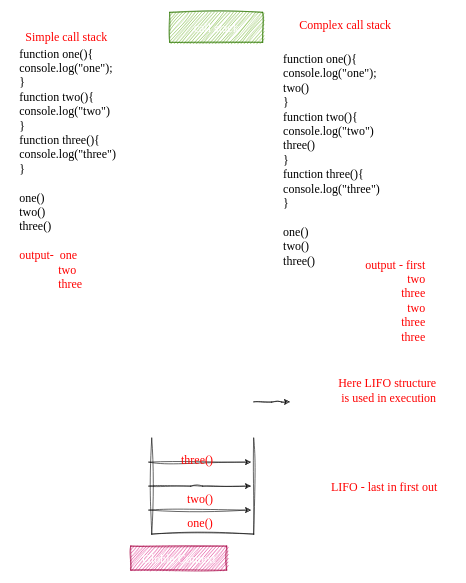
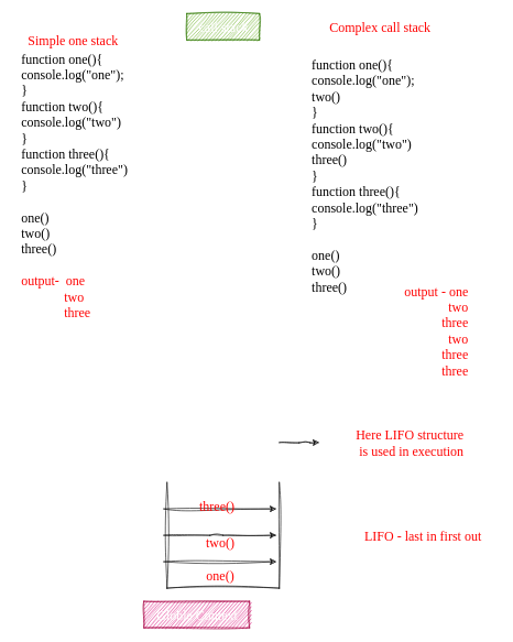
- <mxCell id="7" value="&lt;font data-font-src=&quot;https://fonts.googleapis.com/css?family=Architects+Daughter&quot; face=&quot;Architects Daughter&quot;&gt;call stack&lt;/font&gt;" style="text;html=1;align=center;verticalAlign=middle;resizable=0;points=[];autosize=1;strokeColor=#2D7600;fillColor=#60a917;fontSize=20;fontFamily=Garamond;fontColor=#ffffff;sketch=1;hachureGap=4;jiggle=2;curveFitting=1;fontSource=https%3A%2F%2Ffonts.googleapis.com%2Fcss%3Ffamily%3DArchitects%2BDaughter;" vertex="1" parent="1"><mxGeometry x="282.5" y="20" width="155" height="50" as="geometry" /></mxCell>
+ <mxCell id="7" value="&lt;font data-font-src=&quot;https://fonts.googleapis.com/css?family=Architects+Daughter&quot; face=&quot;Architects Daughter&quot;&gt;call stack&lt;/font&gt;" style="text;html=1;align=center;verticalAlign=middle;resizable=0;points=[];autosize=1;strokeColor=#2D7600;fillColor=#60a917;fontSize=20;fontFamily=Garamond;fontColor=#ffffff;sketch=1;hachureGap=4;jiggle=2;curveFitting=1;fontSource=https%3A%2F%2Ffonts.googleapis.com%2Fcss%3Ffamily%3DArchitects%2BDaughter;" vertex="1" parent="1"><mxGeometry x="282.5" y="20" width="110" height="40" as="geometry" /></mxCell>
- <mxCell id="15" value="Simple call stack" style="text;html=1;align=center;verticalAlign=middle;resizable=0;points=[];autosize=1;strokeColor=none;fillColor=none;fontSize=20;fontFamily=Architects Daughter;fontColor=#FF0000;sketch=1;hachureGap=4;jiggle=2;curveFitting=1;fontSource=https%3A%2F%2Ffonts.googleapis.com%2Fcss%3Ffamily%3DArchitects%2BDaughter;" vertex="1" parent="1"><mxGeometry x="20" y="40" width="180" height="40" as="geometry" /></mxCell>
+ <mxCell id="15" value="Simple one stack" style="text;html=1;align=center;verticalAlign=middle;resizable=0;points=[];autosize=1;strokeColor=none;fillColor=none;fontSize=20;fontFamily=Architects Daughter;fontColor=#FF0000;sketch=1;hachureGap=4;jiggle=2;curveFitting=1;fontSource=https%3A%2F%2Ffonts.googleapis.com%2Fcss%3Ffamily%3DArchitects%2BDaughter;" vertex="1" parent="1"><mxGeometry x="20" y="40" width="180" height="40" as="geometry" /></mxCell>
- <mxCell id="18" value="&lt;div style=&quot;&quot;&gt;&lt;span style=&quot;background-color: initial;&quot;&gt;output -&amp;nbsp;&lt;/span&gt;&lt;span style=&quot;background-color: initial;&quot;&gt;first&lt;/span&gt;&lt;/div&gt;&lt;div style=&quot;&quot;&gt;&amp;nbsp;two&lt;/div&gt;&lt;div style=&quot;&quot;&gt;three&lt;/div&gt;&lt;div style=&quot;&quot;&gt;&lt;span style=&quot;background-color: initial;&quot;&gt;two&lt;/span&gt;&lt;/div&gt;&lt;div style=&quot;&quot;&gt;three&lt;/div&gt;&lt;div style=&quot;&quot;&gt;three&lt;/div&gt;" style="text;html=1;align=right;verticalAlign=middle;resizable=0;points=[];autosize=1;strokeColor=none;fillColor=none;fontSize=20;fontFamily=Architects Daughter;fontColor=#FF0000;sketch=1;hachureGap=4;jiggle=2;curveFitting=1;fontSource=https%3A%2F%2Ffonts.googleapis.com%2Fcss%3Ffamily%3DArchitects%2BDaughter;" vertex="1" parent="1"><mxGeometry x="570" y="420" width="140" height="160" as="geometry" /></mxCell>
+ <mxCell id="18" value="&lt;div style=&quot;&quot;&gt;&lt;span style=&quot;background-color: initial;&quot;&gt;output -&amp;nbsp;&lt;/span&gt;&lt;span style=&quot;background-color: initial;&quot;&gt;one&lt;/span&gt;&lt;/div&gt;&lt;div style=&quot;&quot;&gt;&amp;nbsp;two&lt;/div&gt;&lt;div style=&quot;&quot;&gt;three&lt;/div&gt;&lt;div style=&quot;&quot;&gt;&lt;span style=&quot;background-color: initial;&quot;&gt;two&lt;/span&gt;&lt;/div&gt;&lt;div style=&quot;&quot;&gt;three&lt;/div&gt;&lt;div style=&quot;&quot;&gt;three&lt;/div&gt;" style="text;html=1;align=right;verticalAlign=middle;resizable=0;points=[];autosize=1;strokeColor=none;fillColor=none;fontSize=20;fontFamily=Architects Daughter;fontColor=#FF0000;sketch=1;hachureGap=4;jiggle=2;curveFitting=1;fontSource=https%3A%2F%2Ffonts.googleapis.com%2Fcss%3Ffamily%3DArchitects%2BDaughter;" vertex="1" parent="1"><mxGeometry x="570" y="420" width="140" height="160" as="geometry" /></mxCell>
- <mxCell id="12" value="Here LIFO structure&lt;br&gt;&amp;nbsp;is used in execution" style="text;html=1;align=center;verticalAlign=middle;resizable=0;points=[];autosize=1;strokeColor=none;fillColor=none;fontSize=20;fontFamily=Architects Daughter;fontColor=#FF0000;sketch=1;hachureGap=4;jiggle=2;curveFitting=1;fontSource=https%3A%2F%2Ffonts.googleapis.com%2Fcss%3Ffamily%3DArchitects%2BDaughter;" vertex="1" parent="1"><mxGeometry x="535" y="620" width="220" height="60" as="geometry" /></mxCell>
+ <mxCell id="12" value="Here LIFO structure&lt;br&gt;&amp;nbsp;is used in execution" style="text;html=1;align=center;verticalAlign=middle;resizable=0;points=[];autosize=1;strokeColor=none;fillColor=none;fontSize=20;fontFamily=Architects Daughter;fontColor=#FF0000;sketch=1;hachureGap=4;jiggle=2;curveFitting=1;fontSource=https%3A%2F%2Ffonts.googleapis.com%2Fcss%3Ffamily%3DArchitects%2BDaughter;" vertex="1" parent="1"><mxGeometry x="510" y="640" width="220" height="60" as="geometry" /></mxCell>
- <mxCell id="9" value="two()" style="text;html=1;align=center;verticalAlign=middle;resizable=0;points=[];autosize=1;strokeColor=none;fillColor=none;fontSize=20;fontFamily=Architects Daughter;fontColor=#FF0000;sketch=1;hachureGap=4;jiggle=2;curveFitting=1;fontSource=https%3A%2F%2Ffonts.googleapis.com%2Fcss%3Ffamily%3DArchitects%2BDaughter;" vertex="1" parent="1"><mxGeometry x="297.5" y="810" width="70" height="40" as="geometry" /></mxCell>
+ <mxCell id="9" value="two()" style="text;html=1;align=center;verticalAlign=middle;resizable=0;points=[];autosize=1;strokeColor=none;fillColor=none;fontSize=20;fontFamily=Architects Daughter;fontColor=#FF0000;sketch=1;hachureGap=4;jiggle=2;curveFitting=1;fontSource=https%3A%2F%2Ffonts.googleapis.com%2Fcss%3Ffamily%3DArchitects%2BDaughter;" vertex="1" parent="1"><mxGeometry x="297.5" y="800" width="70" height="40" as="geometry" /></mxCell>
